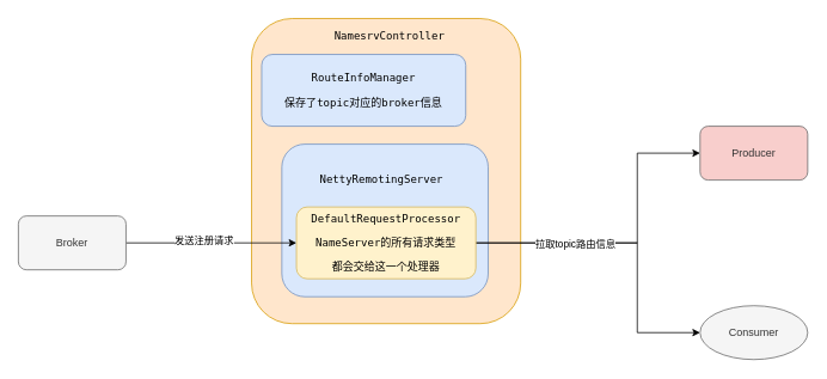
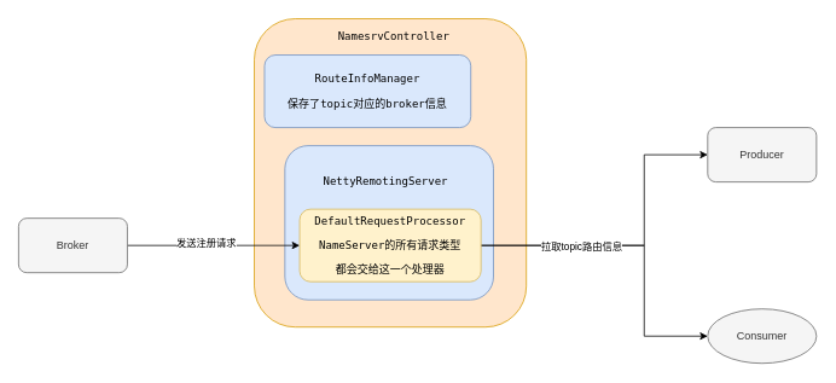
- <mxCell id="14" value="Producer" style="rounded=1;whiteSpace=wrap;html=1;fillColor=#f8cecc;strokeColor=#666666;fontColor=#333333;" parent="1" vertex="1"><mxGeometry x="780" y="140" width="120" height="60" as="geometry" /></mxCell>
+ <mxCell id="14" value="Producer" style="rounded=1;whiteSpace=wrap;html=1;fillColor=#f5f5f5;strokeColor=#666666;fontColor=#333333;" parent="1" vertex="1"><mxGeometry x="780" y="140" width="120" height="60" as="geometry" /></mxCell>
